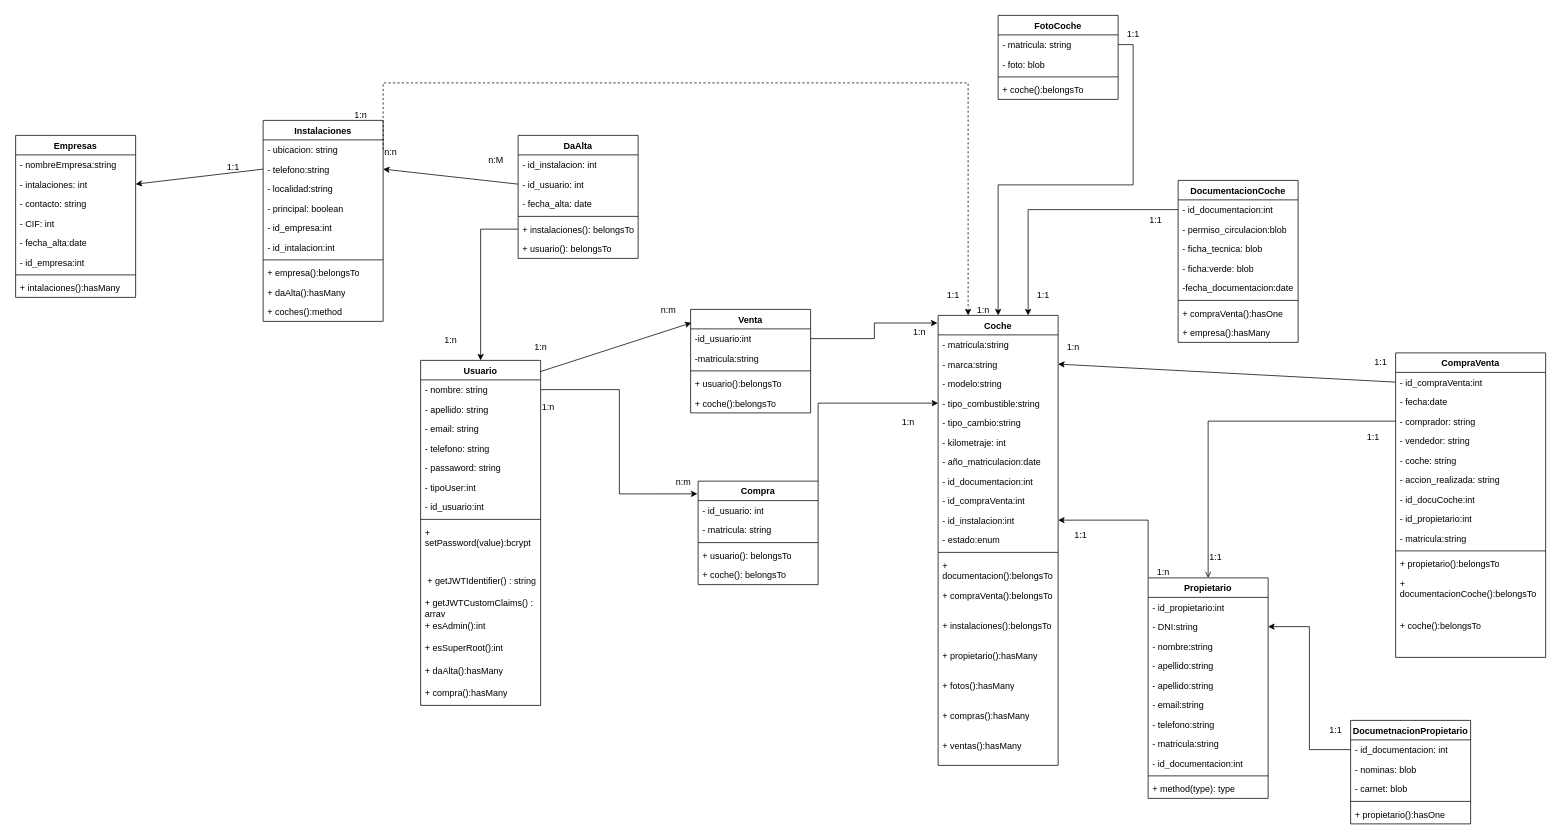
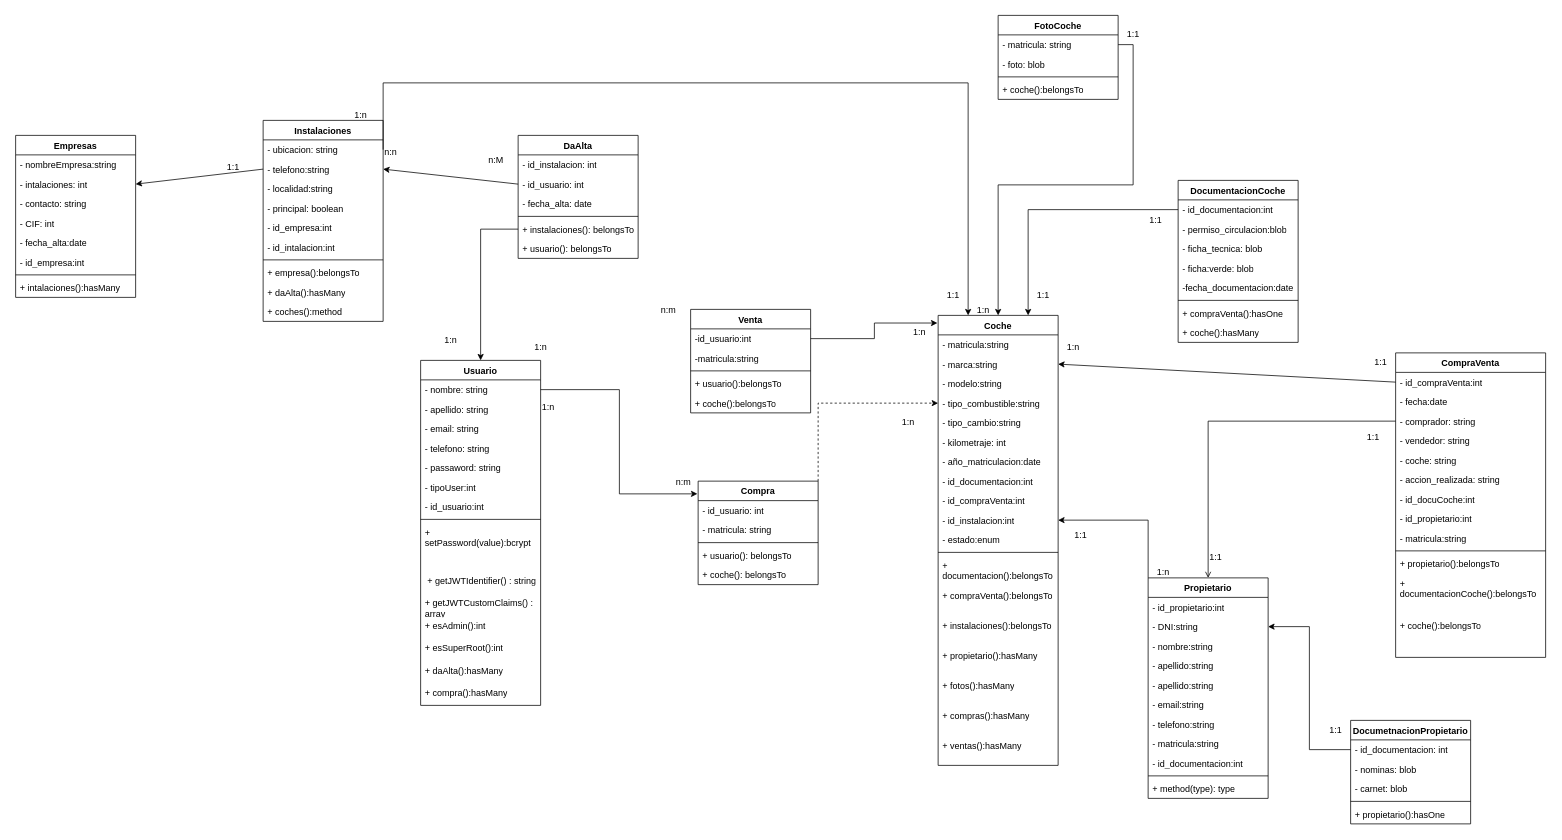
- <mxCell id="148" style="edgeStyle=orthogonalEdgeStyle;rounded=0;orthogonalLoop=1;jettySize=auto;html=1;exitX=1;exitY=0.5;exitDx=0;exitDy=0;entryX=0.25;entryY=0;entryDx=0;entryDy=0;dashed=1;" edge="1" parent="1" source="81" target="2"><mxGeometry relative="1" as="geometry"><Array as="points"><mxPoint x="510" y="110" /><mxPoint x="1290" y="110" /></Array></mxGeometry></mxCell>
+ <mxCell id="148" style="edgeStyle=orthogonalEdgeStyle;rounded=0;orthogonalLoop=1;jettySize=auto;html=1;exitX=1;exitY=0.5;exitDx=0;exitDy=0;entryX=0.25;entryY=0;entryDx=0;entryDy=0;" edge="1" parent="1" source="81" target="2"><mxGeometry relative="1" as="geometry"><Array as="points"><mxPoint x="510" y="110" /><mxPoint x="1290" y="110" /></Array></mxGeometry></mxCell>
- <mxCell id="58" value="+ empresa():hasMany" style="text;strokeColor=none;fillColor=none;align=left;verticalAlign=top;spacingLeft=4;spacingRight=4;overflow=hidden;rotatable=0;points=[[0,0.5],[1,0.5]];portConstraint=eastwest;whiteSpace=wrap;html=1;" vertex="1" parent="50"><mxGeometry y="190" width="160" height="26" as="geometry" /></mxCell>
+ <mxCell id="58" value="+ coche():hasMany" style="text;strokeColor=none;fillColor=none;align=left;verticalAlign=top;spacingLeft=4;spacingRight=4;overflow=hidden;rotatable=0;points=[[0,0.5],[1,0.5]];portConstraint=eastwest;whiteSpace=wrap;html=1;" vertex="1" parent="50"><mxGeometry y="190" width="160" height="26" as="geometry" /></mxCell>
- <mxCell id="129" style="edgeStyle=none;rounded=0;orthogonalLoop=1;jettySize=auto;html=1;exitX=0.994;exitY=0.033;exitDx=0;exitDy=0;entryX=0.006;entryY=0.13;entryDx=0;entryDy=0;exitPerimeter=0;entryPerimeter=0;" edge="1" parent="1" source="104" target="120"><mxGeometry relative="1" as="geometry" /></mxCell>
- <mxCell id="22" style="edgeStyle=orthogonalEdgeStyle;rounded=0;orthogonalLoop=1;jettySize=auto;html=1;exitX=1;exitY=0;exitDx=0;exitDy=0;entryX=0;entryY=0.5;entryDx=0;entryDy=0;" edge="1" parent="1" source="23" target="6"><mxGeometry relative="1" as="geometry" /></mxCell>
+ <mxCell id="22" style="edgeStyle=orthogonalEdgeStyle;rounded=0;orthogonalLoop=1;jettySize=auto;html=1;exitX=1;exitY=0;exitDx=0;exitDy=0;entryX=0;entryY=0.5;entryDx=0;entryDy=0;dashed=1;" edge="1" parent="1" source="23" target="6"><mxGeometry relative="1" as="geometry" /></mxCell>
